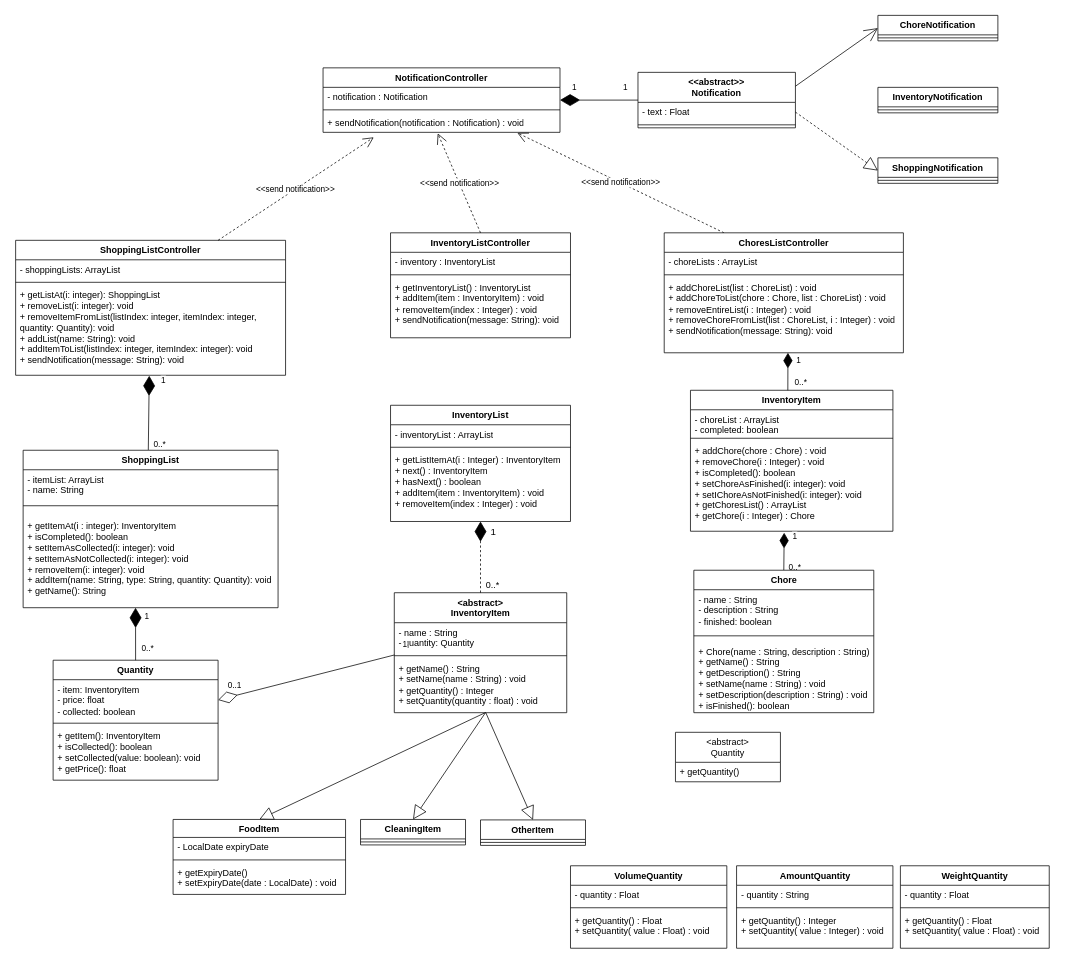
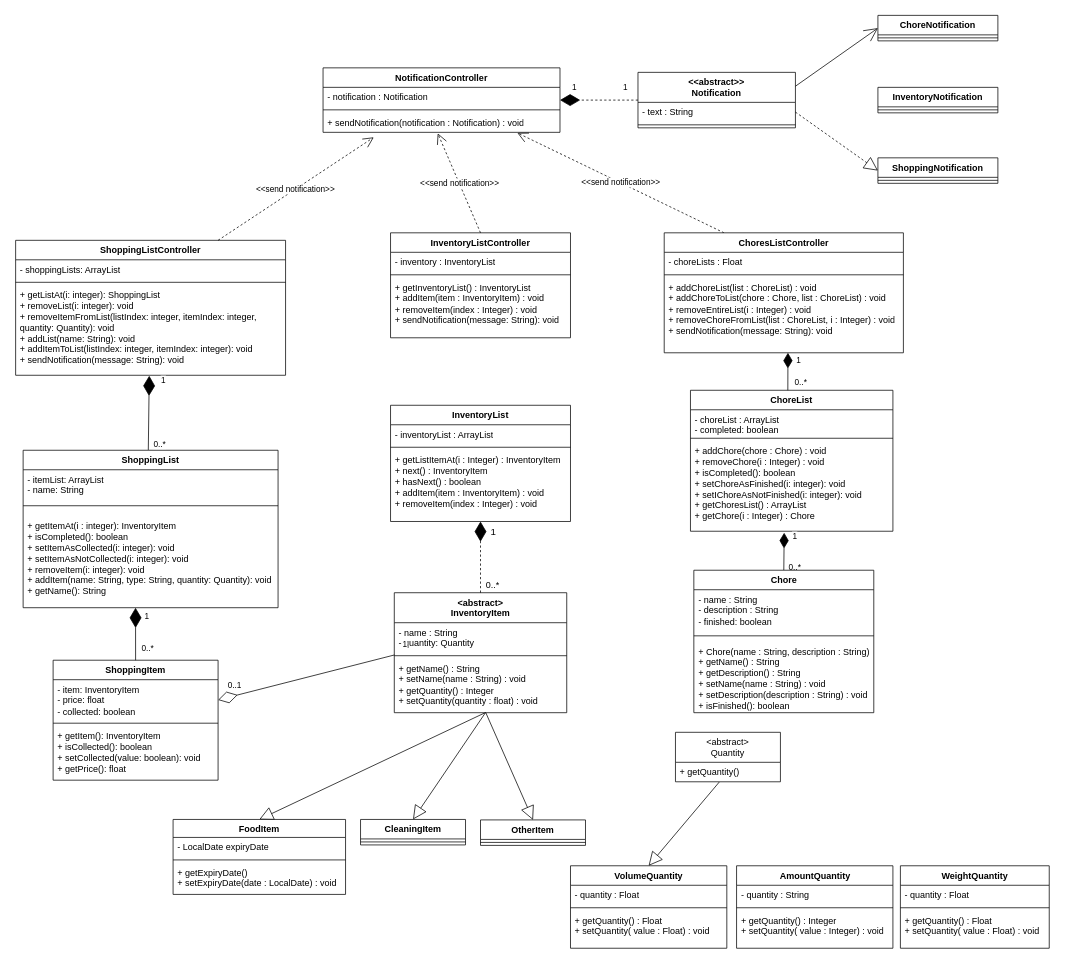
- <mxCell id="77" value="" style="endArrow=diamondThin;endFill=1;endSize=24;html=1;rounded=0;entryX=1;entryY=0.5;entryDx=0;entryDy=0;exitX=0;exitY=0.5;exitDx=0;exitDy=0;" edge="1" parent="1" source="74" target="70"><mxGeometry width="160" relative="1" as="geometry"><mxPoint x="530.5" y="401" as="sourcePoint" /><mxPoint x="768.5" y="463" as="targetPoint" /></mxGeometry></mxCell>
+ <mxCell id="77" value="" style="endArrow=diamondThin;endFill=1;endSize=24;html=1;rounded=0;entryX=1;entryY=0.5;entryDx=0;entryDy=0;exitX=0;exitY=0.5;exitDx=0;exitDy=0;dashed=1;" edge="1" parent="1" source="74" target="70"><mxGeometry width="160" relative="1" as="geometry"><mxPoint x="530.5" y="401" as="sourcePoint" /><mxPoint x="768.5" y="463" as="targetPoint" /></mxGeometry></mxCell>
- <mxCell id="75" value="- text : Float" style="text;strokeColor=none;fillColor=none;align=left;verticalAlign=top;spacingLeft=4;spacingRight=4;overflow=hidden;rotatable=0;points=[[0,0.5],[1,0.5]];portConstraint=eastwest;whiteSpace=wrap;html=1;" vertex="1" parent="74"><mxGeometry y="40" width="210" height="26" as="geometry" /></mxCell>
+ <mxCell id="75" value="- text : String" style="text;strokeColor=none;fillColor=none;align=left;verticalAlign=top;spacingLeft=4;spacingRight=4;overflow=hidden;rotatable=0;points=[[0,0.5],[1,0.5]];portConstraint=eastwest;whiteSpace=wrap;html=1;" vertex="1" parent="74"><mxGeometry y="40" width="210" height="26" as="geometry" /></mxCell>
- <mxCell id="64" value="- choreLists : ArrayList" style="text;strokeColor=none;fillColor=none;align=left;verticalAlign=top;spacingLeft=4;spacingRight=4;overflow=hidden;rotatable=0;points=[[0,0.5],[1,0.5]];portConstraint=eastwest;whiteSpace=wrap;html=1;" vertex="1" parent="63"><mxGeometry y="26" width="319" height="26" as="geometry" /></mxCell>
+ <mxCell id="64" value="- choreLists : Float" style="text;strokeColor=none;fillColor=none;align=left;verticalAlign=top;spacingLeft=4;spacingRight=4;overflow=hidden;rotatable=0;points=[[0,0.5],[1,0.5]];portConstraint=eastwest;whiteSpace=wrap;html=1;" vertex="1" parent="63"><mxGeometry y="26" width="319" height="26" as="geometry" /></mxCell>
- <mxCell id="49" value="InventoryItem" style="swimlane;fontStyle=1;align=center;verticalAlign=top;childLayout=stackLayout;horizontal=1;startSize=26;horizontalStack=0;resizeParent=1;resizeParentMax=0;resizeLast=0;collapsible=1;marginBottom=0;whiteSpace=wrap;html=1;" vertex="1" parent="1"><mxGeometry x="920" y="520" width="270" height="188" as="geometry"><mxRectangle x="475" y="127.5" width="86" height="26" as="alternateBounds" /></mxGeometry></mxCell>
+ <mxCell id="49" value="ChoreList" style="swimlane;fontStyle=1;align=center;verticalAlign=top;childLayout=stackLayout;horizontal=1;startSize=26;horizontalStack=0;resizeParent=1;resizeParentMax=0;resizeLast=0;collapsible=1;marginBottom=0;whiteSpace=wrap;html=1;" vertex="1" parent="1"><mxGeometry x="920" y="520" width="270" height="188" as="geometry"><mxRectangle x="475" y="127.5" width="86" height="26" as="alternateBounds" /></mxGeometry></mxCell>
- <mxCell id="6" value="Quantity" style="swimlane;fontStyle=1;align=center;verticalAlign=top;childLayout=stackLayout;horizontal=1;startSize=26;horizontalStack=0;resizeParent=1;resizeParentMax=0;resizeLast=0;collapsible=1;marginBottom=0;whiteSpace=wrap;html=1;" vertex="1" parent="1"><mxGeometry x="70" y="880" width="220" height="160" as="geometry" /></mxCell>
+ <mxCell id="6" value="ShoppingItem" style="swimlane;fontStyle=1;align=center;verticalAlign=top;childLayout=stackLayout;horizontal=1;startSize=26;horizontalStack=0;resizeParent=1;resizeParentMax=0;resizeLast=0;collapsible=1;marginBottom=0;whiteSpace=wrap;html=1;" vertex="1" parent="1"><mxGeometry x="70" y="880" width="220" height="160" as="geometry" /></mxCell>
+ <mxCell id="85" value="" style="endArrow=block;endSize=16;endFill=0;html=1;rounded=0;entryX=0.5;entryY=0;entryDx=0;entryDy=0;exitX=0.417;exitY=1.015;exitDx=0;exitDy=0;exitPerimeter=0;" edge="1" parent="1" source="95" target="81"><mxGeometry width="160" relative="1" as="geometry"><mxPoint x="1011.5" y="1016.16" as="sourcePoint" /><mxPoint x="1251.5" y="1236.16" as="targetPoint" /></mxGeometry></mxCell>
